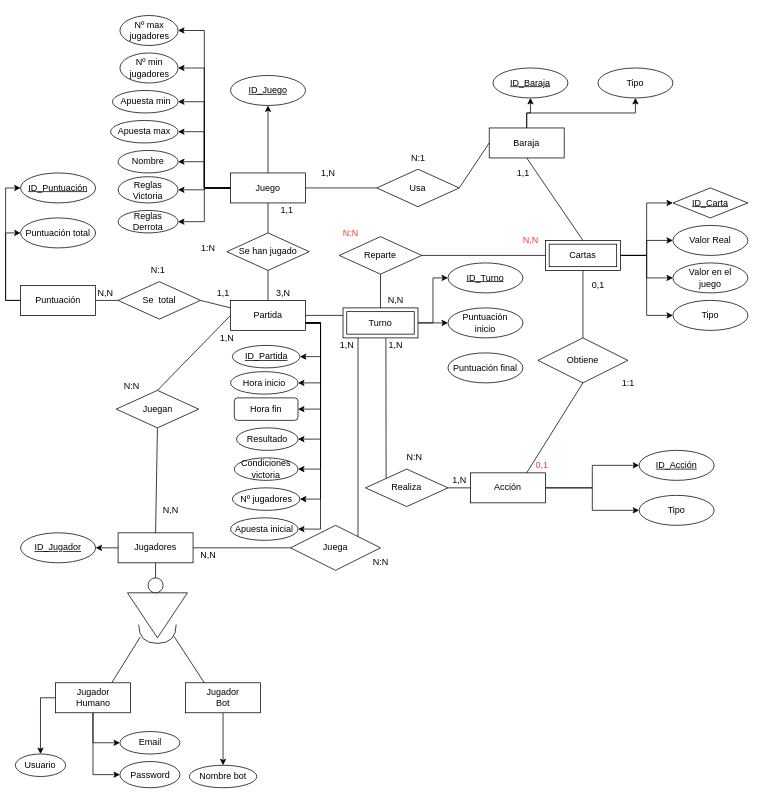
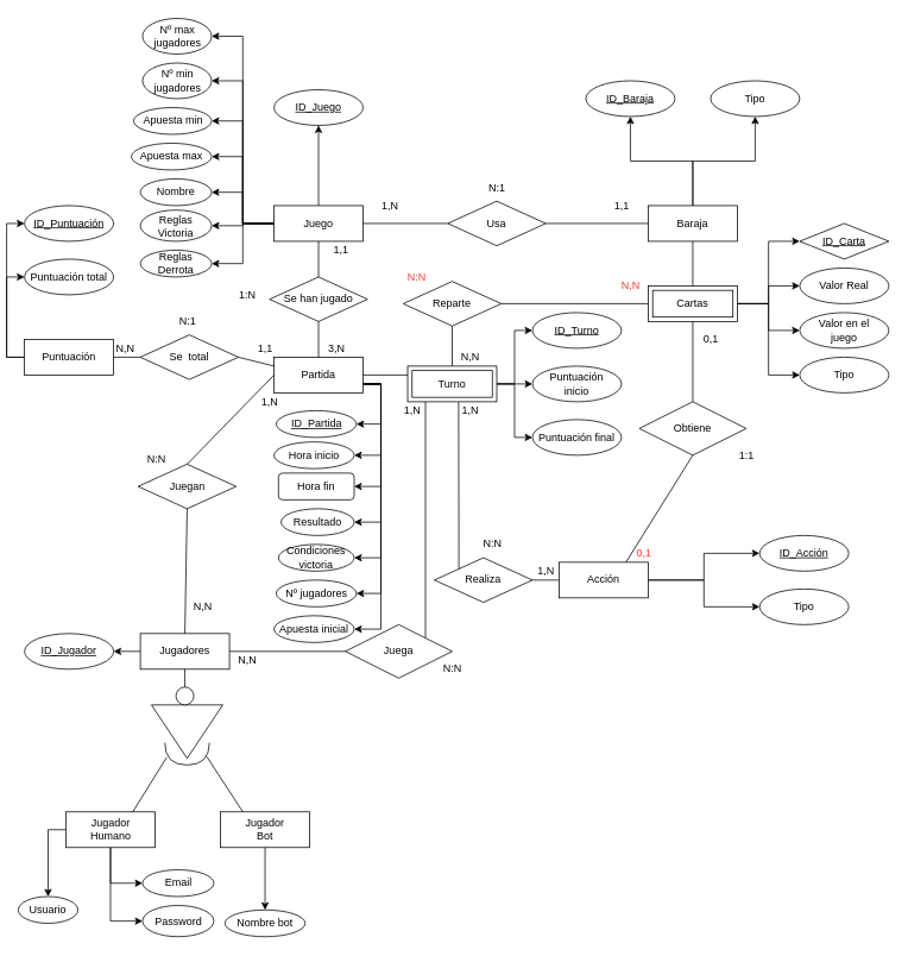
- <mxCell id="34" value="Baraja" style="whiteSpace=wrap;html=1;align=center;" vertex="1" parent="1"><mxGeometry x="652" y="170" width="100" height="40" as="geometry" /></mxCell>
+ <mxCell id="34" value="Baraja" style="whiteSpace=wrap;html=1;align=center;" vertex="1" parent="1"><mxGeometry x="727" y="230" width="100" height="40" as="geometry" /></mxCell>
+ <mxCell id="42" style="edgeStyle=orthogonalEdgeStyle;rounded=0;orthogonalLoop=1;jettySize=auto;html=1;exitX=1;exitY=0.5;exitDx=0;exitDy=0;entryX=0;entryY=0.5;entryDx=0;entryDy=0;" edge="1" parent="1" source="43" target="132"><mxGeometry relative="1" as="geometry" /></mxCell>
